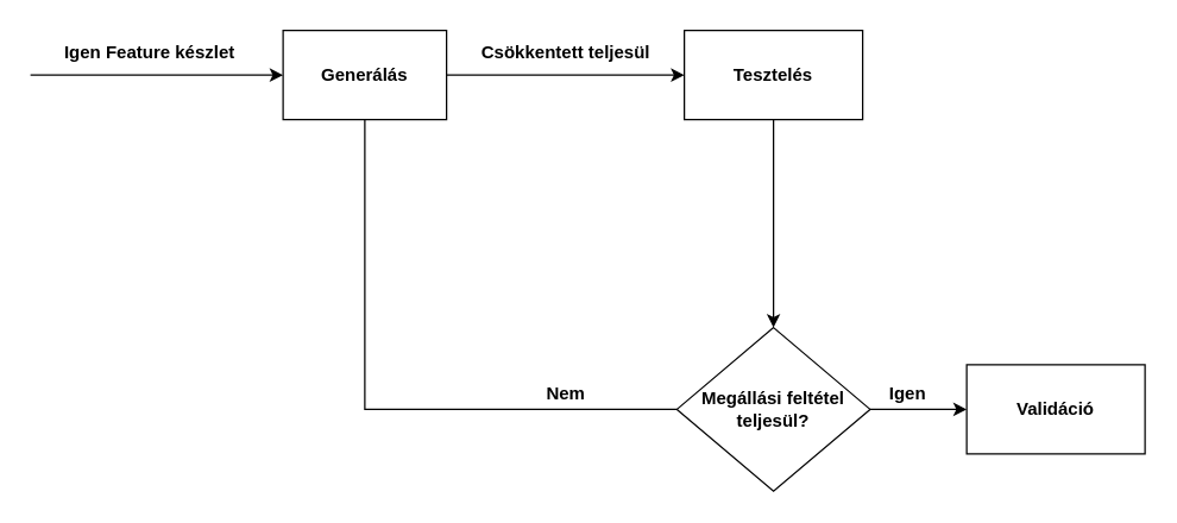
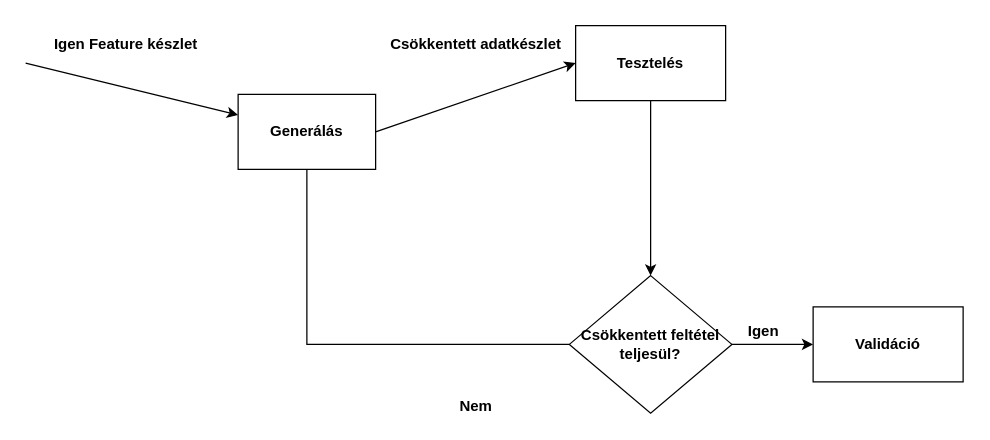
- <mxCell id="6" value="&lt;b&gt;Csökkentett teljesül&lt;br&gt;&lt;/b&gt;" style="text;html=1;align=center;verticalAlign=middle;resizable=0;points=[];autosize=1;strokeColor=none;fillColor=none;" vertex="1" parent="1"><mxGeometry x="300" y="20" width="160" height="30" as="geometry" /></mxCell>
+ <mxCell id="6" value="&lt;b&gt;Csökkentett adatkészlet&lt;br&gt;&lt;/b&gt;" style="text;html=1;align=center;verticalAlign=middle;resizable=0;points=[];autosize=1;strokeColor=none;fillColor=none;" vertex="1" parent="1"><mxGeometry x="300" y="20" width="160" height="30" as="geometry" /></mxCell>
- <mxCell id="4" value="&lt;b&gt;Generálás&lt;/b&gt;" style="rounded=0;whiteSpace=wrap;html=1;" vertex="1" parent="1"><mxGeometry x="190" y="20" width="110" height="60" as="geometry" /></mxCell>
+ <mxCell id="4" value="&lt;b&gt;Generálás&lt;/b&gt;" style="rounded=0;whiteSpace=wrap;html=1;" vertex="1" parent="1"><mxGeometry x="190" y="75" width="110" height="60" as="geometry" /></mxCell>
- <mxCell id="11" value="&lt;b&gt;Nem&lt;/b&gt;" style="text;html=1;align=center;verticalAlign=middle;resizable=0;points=[];autosize=1;strokeColor=none;fillColor=none;" vertex="1" parent="1"><mxGeometry x="355" y="250" width="50" height="30" as="geometry" /></mxCell>
+ <mxCell id="11" value="&lt;b&gt;Nem&lt;/b&gt;" style="text;html=1;align=center;verticalAlign=middle;resizable=0;points=[];autosize=1;strokeColor=none;fillColor=none;" vertex="1" parent="1"><mxGeometry x="355" y="310" width="50" height="30" as="geometry" /></mxCell>
- <mxCell id="9" value="&lt;b&gt;Megállási feltétel teljesül?&lt;/b&gt;" style="rhombus;whiteSpace=wrap;html=1;" vertex="1" parent="1"><mxGeometry x="455" y="220" width="130" height="110" as="geometry" /></mxCell>
+ <mxCell id="9" value="&lt;b&gt;Csökkentett feltétel teljesül?&lt;/b&gt;" style="rhombus;whiteSpace=wrap;html=1;" vertex="1" parent="1"><mxGeometry x="455" y="220" width="130" height="110" as="geometry" /></mxCell>
